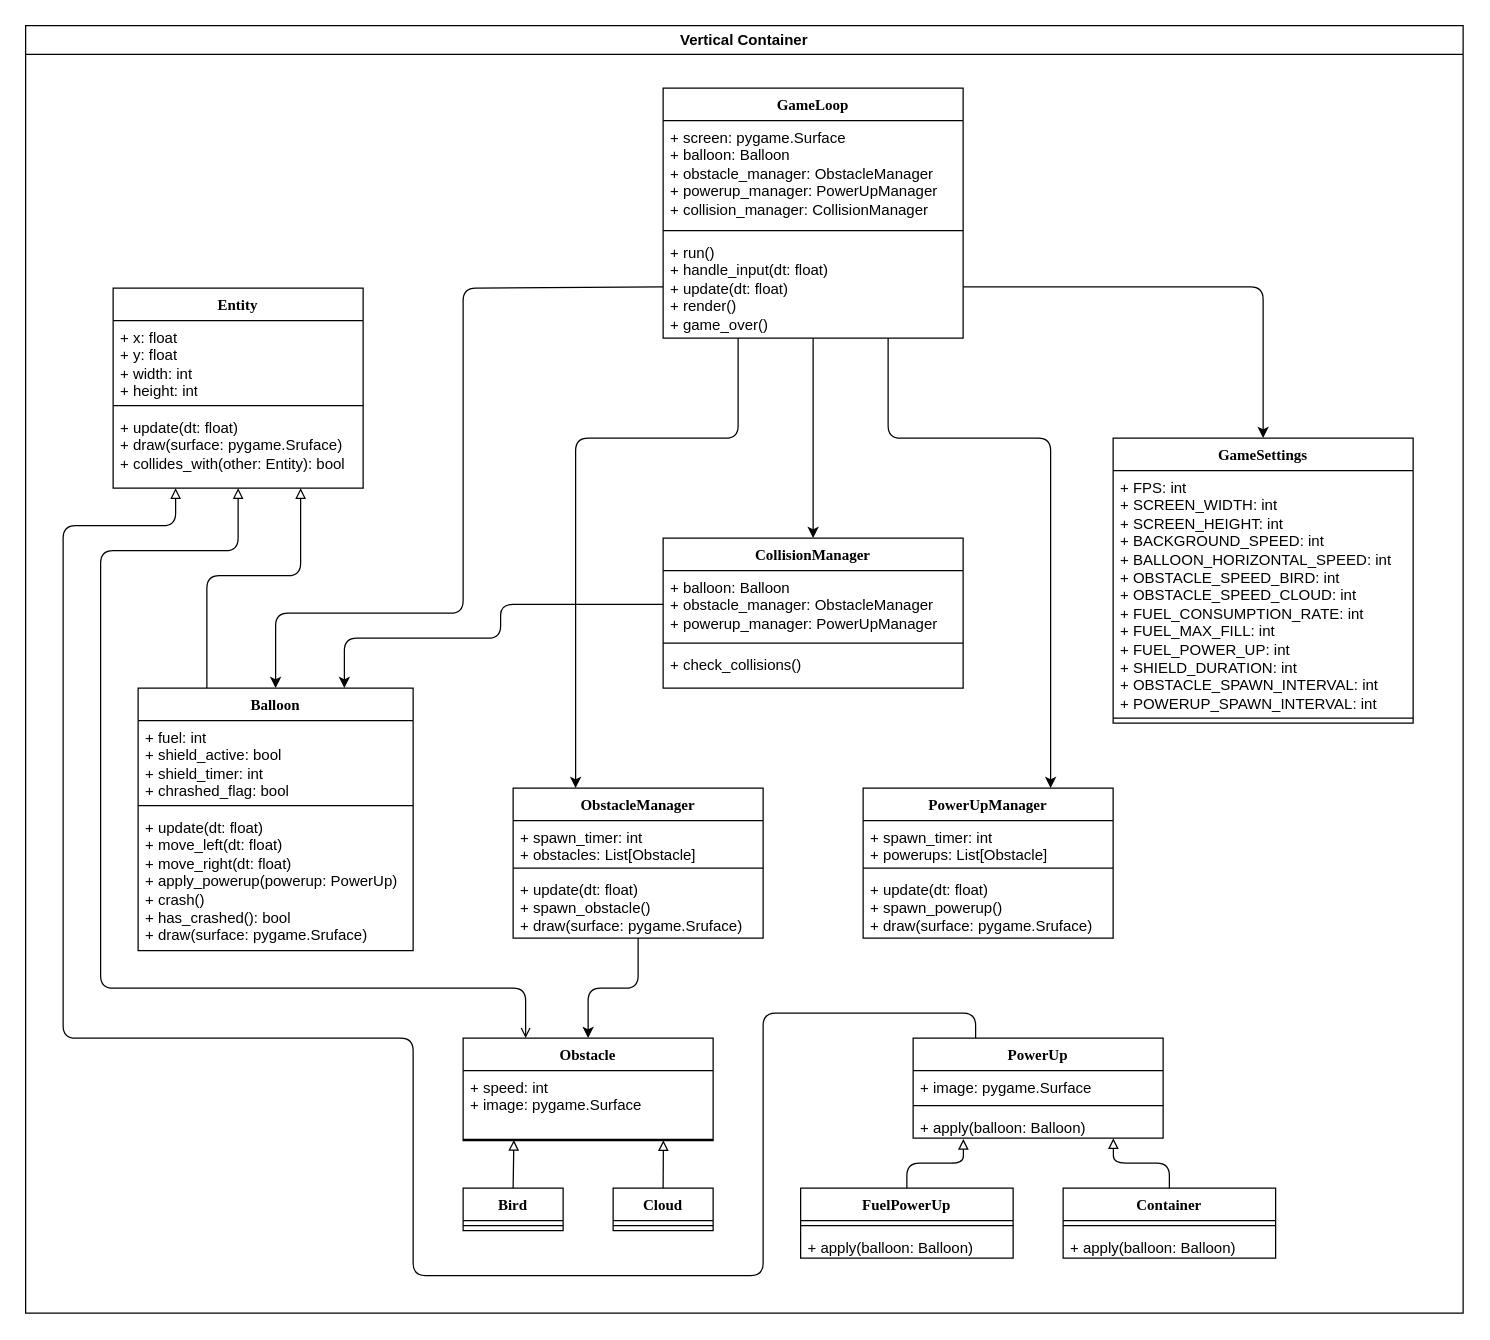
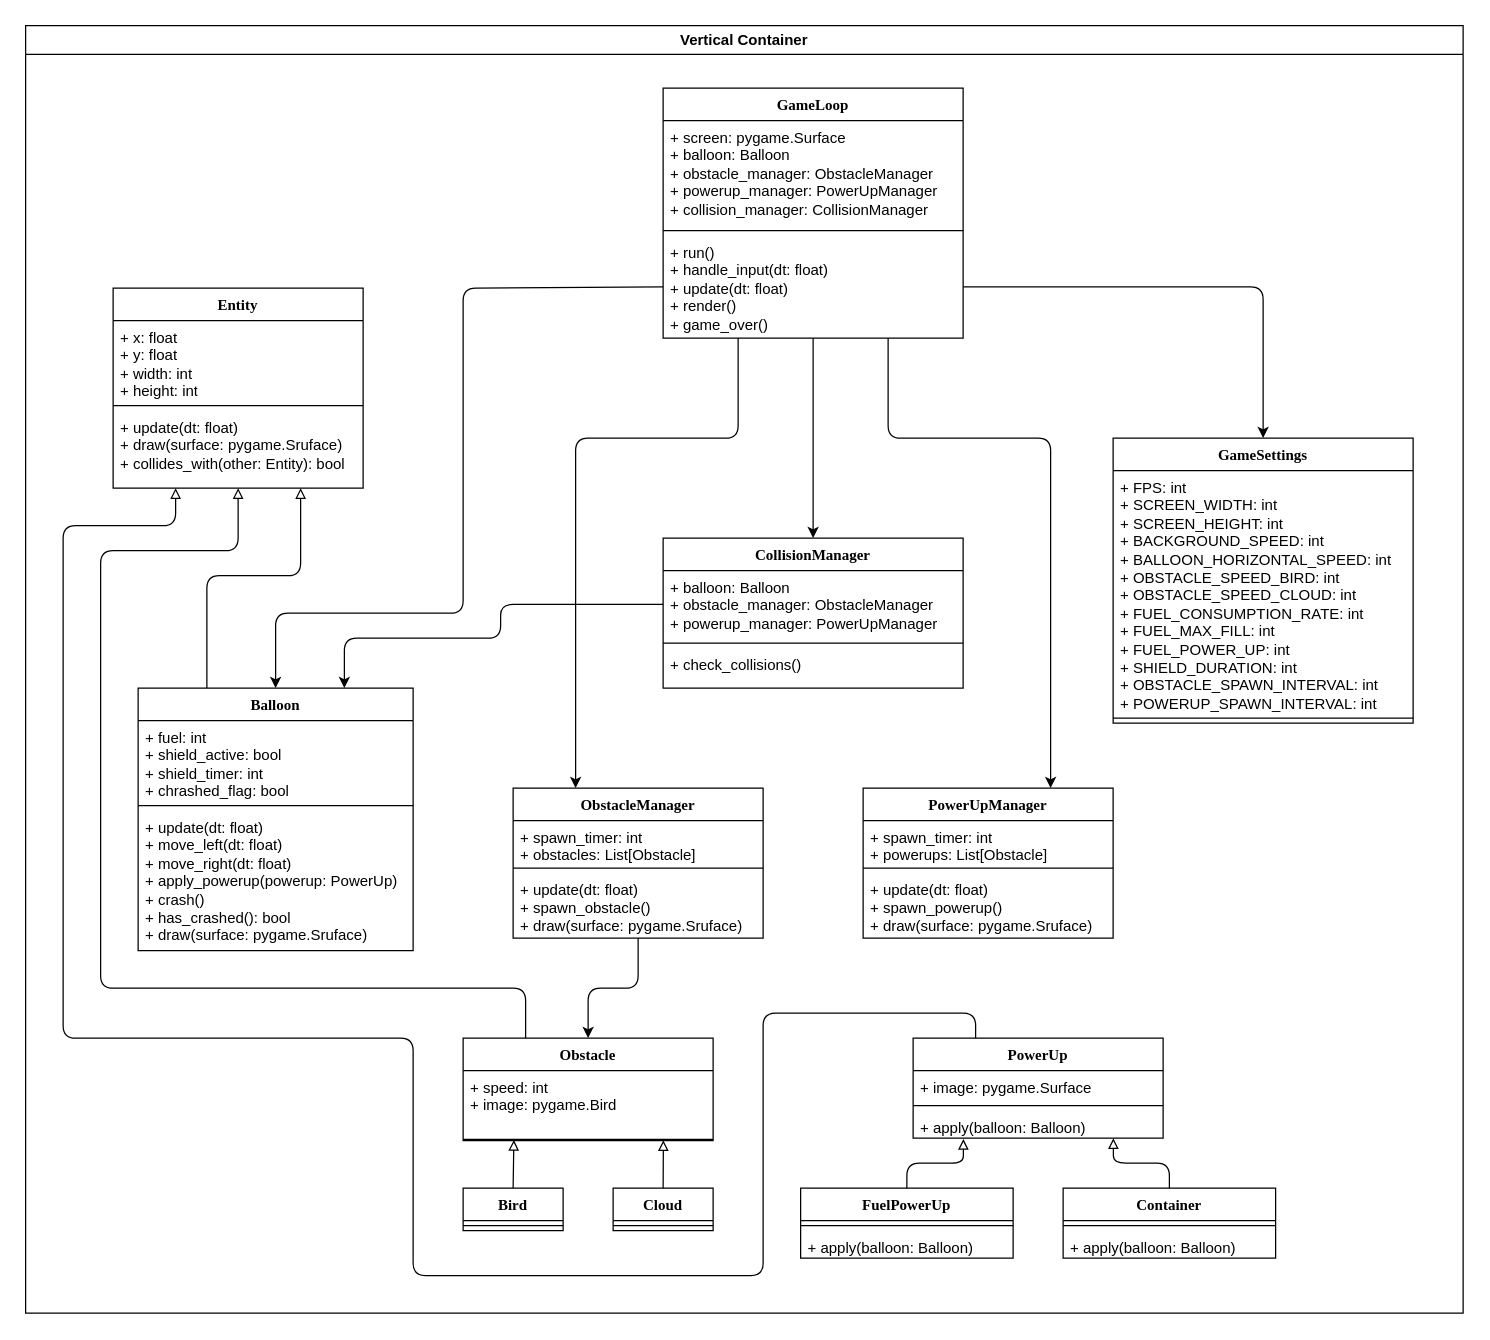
- <mxCell id="3" style="edgeStyle=orthogonalEdgeStyle;rounded=1;orthogonalLoop=1;jettySize=auto;html=1;exitX=0.5;exitY=1;exitDx=0;exitDy=0;entryX=0.25;entryY=0;entryDx=0;entryDy=0;endArrow=open;startFill=0;startArrow=block;curved=0;" edge="1" parent="1" source="5" target="14"><mxGeometry relative="1" as="geometry"><mxPoint x="230" y="440" as="targetPoint" /><Array as="points"><mxPoint x="190" y="440" /><mxPoint x="80" y="440" /><mxPoint x="80" y="790" /><mxPoint x="420" y="790" /></Array></mxGeometry></mxCell>
+ <mxCell id="3" style="edgeStyle=orthogonalEdgeStyle;rounded=1;orthogonalLoop=1;jettySize=auto;html=1;exitX=0.5;exitY=1;exitDx=0;exitDy=0;entryX=0.25;entryY=0;entryDx=0;entryDy=0;endArrow=none;startFill=0;startArrow=block;curved=0;" edge="1" parent="1" source="5" target="14"><mxGeometry relative="1" as="geometry"><mxPoint x="230" y="440" as="targetPoint" /><Array as="points"><mxPoint x="190" y="440" /><mxPoint x="80" y="440" /><mxPoint x="80" y="790" /><mxPoint x="420" y="790" /></Array></mxGeometry></mxCell>
- <mxCell id="15" value="+ speed: int&lt;div&gt;+ image: pygame.Surface&lt;/div&gt;" style="text;strokeColor=none;fillColor=none;align=left;verticalAlign=top;spacingLeft=4;spacingRight=4;overflow=hidden;rotatable=0;points=[[0,0.5],[1,0.5]];portConstraint=eastwest;whiteSpace=wrap;html=1;" vertex="1" parent="14"><mxGeometry y="26" width="200" height="54" as="geometry" /></mxCell>
+ <mxCell id="15" value="+ speed: int&lt;div&gt;+ image: pygame.Bird&lt;/div&gt;" style="text;strokeColor=none;fillColor=none;align=left;verticalAlign=top;spacingLeft=4;spacingRight=4;overflow=hidden;rotatable=0;points=[[0,0.5],[1,0.5]];portConstraint=eastwest;whiteSpace=wrap;html=1;" vertex="1" parent="14"><mxGeometry y="26" width="200" height="54" as="geometry" /></mxCell>
